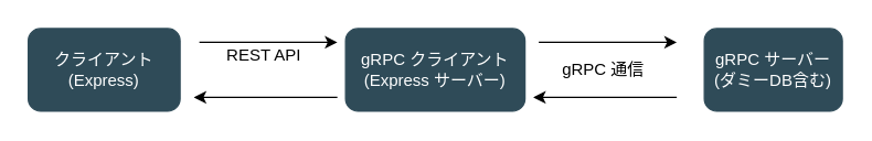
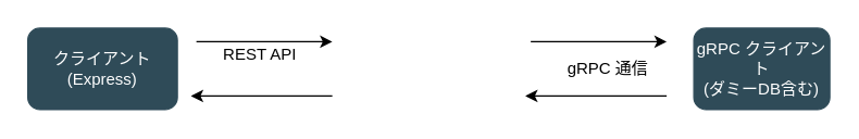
- <mxCell id="4" value="gRPC クライアント&lt;br&gt;(Express サーバー)" style="rounded=1;whiteSpace=wrap;html=1;fillColor=#2f4b58;fontColor=#ffffff;strokeColor=#2F4B58;" parent="2" vertex="1"><mxGeometry x="230" width="130" height="60" as="geometry" /></mxCell>
- <mxCell id="8" value="gRPC 通信" style="text;html=1;strokeColor=none;fillColor=none;align=center;verticalAlign=middle;whiteSpace=wrap;rounded=0;" parent="2" vertex="1"><mxGeometry x="374" y="15" width="86" height="30" as="geometry" /></mxCell>
+ <mxCell id="8" value="gRPC 通信" style="text;html=1;strokeColor=none;fillColor=none;align=center;verticalAlign=middle;whiteSpace=wrap;rounded=0;" parent="2" vertex="1"><mxGeometry x="384" y="15" width="86" height="30" as="geometry" /></mxCell>
- <mxCell id="5" value="gRPC サーバー&lt;br&gt;(ダミーDB含む)" style="rounded=1;whiteSpace=wrap;html=1;fillColor=#2f4b58;fontColor=#ffffff;strokeColor=#2F4B58;" parent="2" vertex="1"><mxGeometry x="490" width="100" height="60" as="geometry" /></mxCell>
+ <mxCell id="5" value="gRPC クライアント&lt;br&gt;(ダミーDB含む)" style="rounded=1;whiteSpace=wrap;html=1;fillColor=#2f4b58;fontColor=#ffffff;strokeColor=#2F4B58;" parent="2" vertex="1"><mxGeometry x="490" width="100" height="60" as="geometry" /></mxCell>
